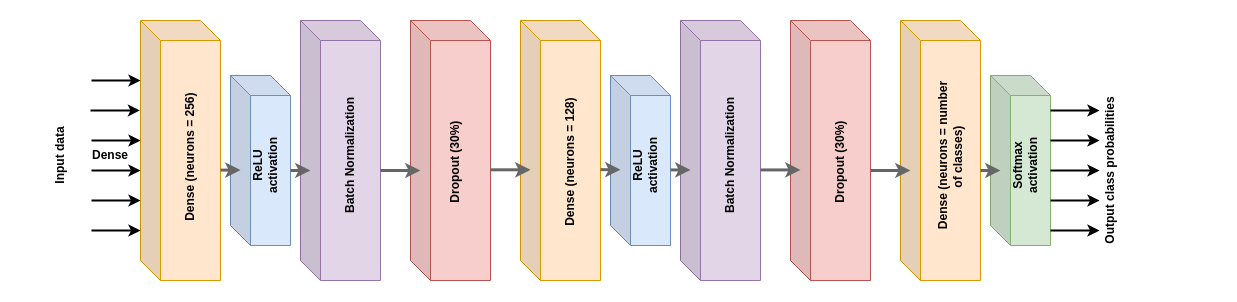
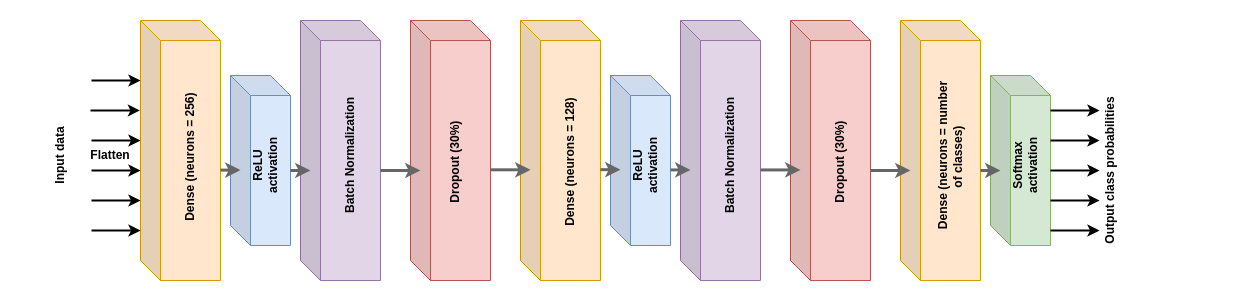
- <mxCell id="11" value="&lt;b&gt;Dense&lt;/b&gt;" style="text;html=1;strokeColor=none;fillColor=none;align=center;verticalAlign=middle;whiteSpace=wrap;rounded=0;" parent="1" vertex="1"><mxGeometry x="80" y="140" width="60" height="30" as="geometry" /></mxCell>
+ <mxCell id="11" value="&lt;b&gt;Flatten&lt;/b&gt;" style="text;html=1;strokeColor=none;fillColor=none;align=center;verticalAlign=middle;whiteSpace=wrap;rounded=0;" parent="1" vertex="1"><mxGeometry x="80" y="140" width="60" height="30" as="geometry" /></mxCell>
